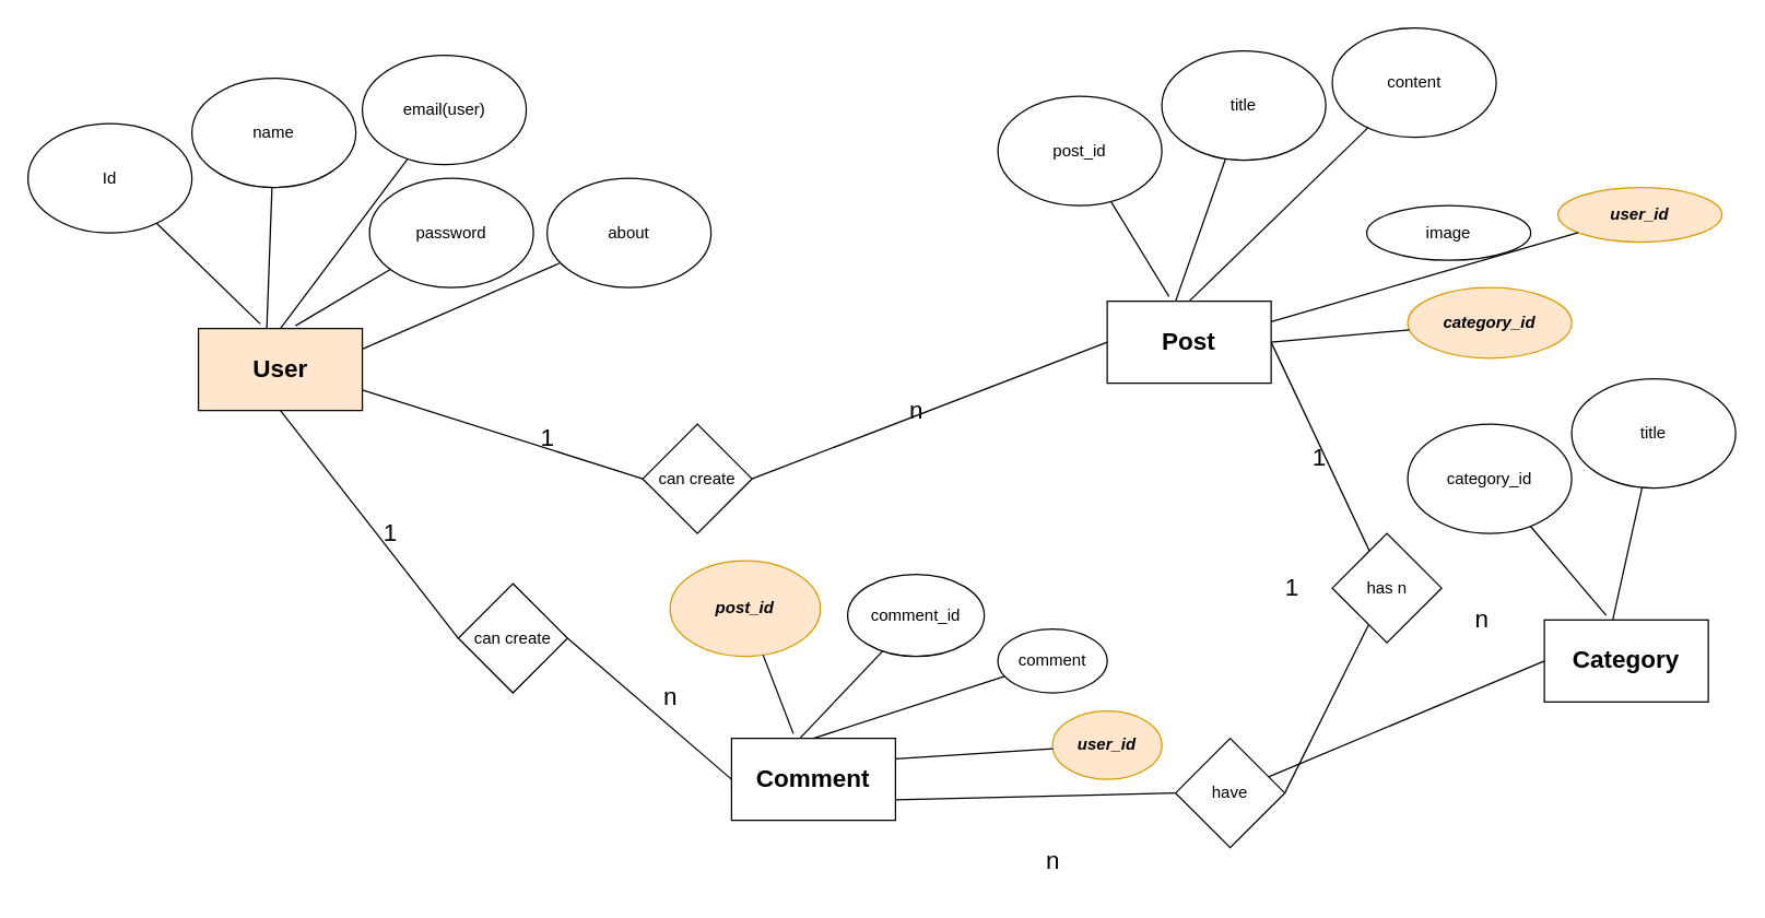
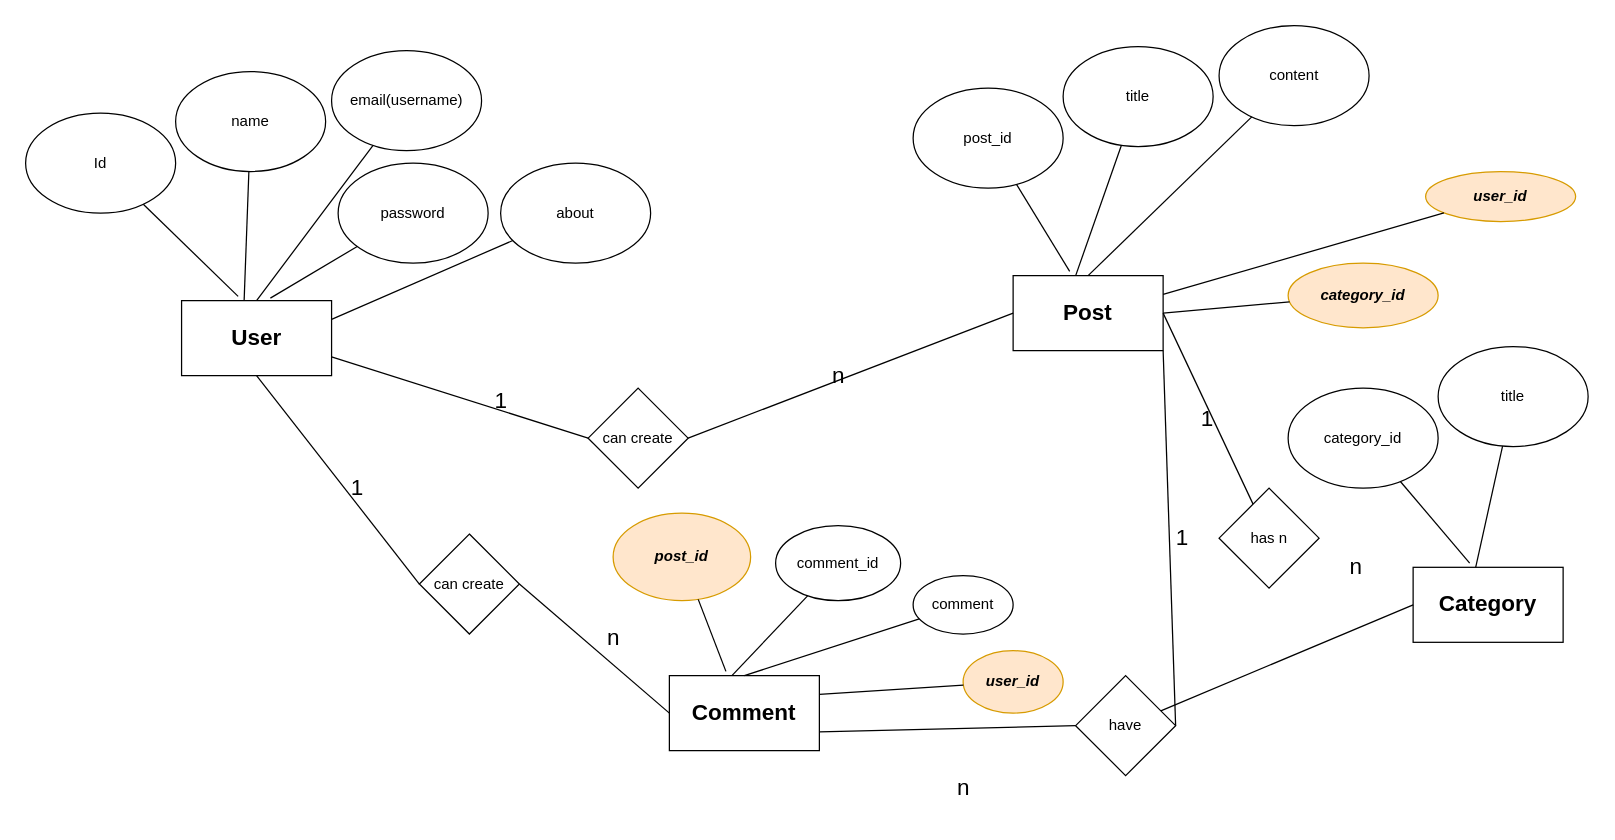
- <mxCell id="7" value="email(user)" style="ellipse;whiteSpace=wrap;html=1;" vertex="1" parent="1"><mxGeometry x="264.76" y="40" width="120" height="80" as="geometry" /></mxCell>
+ <mxCell id="7" value="email(username)" style="ellipse;whiteSpace=wrap;html=1;" vertex="1" parent="1"><mxGeometry x="264.76" y="40" width="120" height="80" as="geometry" /></mxCell>
- <mxCell id="20" value="image" style="ellipse;whiteSpace=wrap;html=1;" vertex="1" parent="1"><mxGeometry x="1000" y="150" width="120" height="40" as="geometry" /></mxCell>
- <mxCell id="2" value="&lt;b&gt;&lt;font style=&quot;font-size: 18px;&quot;&gt;User&lt;/font&gt;&lt;/b&gt;" style="rounded=0;whiteSpace=wrap;html=1;fillColor=#ffe6cc;" parent="1" vertex="1"><mxGeometry x="144.76" y="240" width="120" height="60" as="geometry" /></mxCell>
+ <mxCell id="2" value="&lt;b&gt;&lt;font style=&quot;font-size: 18px;&quot;&gt;User&lt;/font&gt;&lt;/b&gt;" style="rounded=0;whiteSpace=wrap;html=1;" parent="1" vertex="1"><mxGeometry x="144.76" y="240" width="120" height="60" as="geometry" /></mxCell>
- <mxCell id="45" value="" style="endArrow=none;html=1;rounded=0;exitX=1;exitY=0.5;exitDx=0;exitDy=0;" edge="1" source="42" parent="1" target="52"><mxGeometry width="50" height="50" relative="1" as="geometry"><mxPoint x="1270.24" y="960" as="sourcePoint" /><mxPoint x="1355.24" y="670" as="targetPoint" /></mxGeometry></mxCell>
+ <mxCell id="45" value="" style="endArrow=none;html=1;rounded=0;entryX=1;entryY=1;entryDx=0;entryDy=0;exitX=1;exitY=0.5;exitDx=0;exitDy=0;" edge="1" source="42" parent="1" target="13"><mxGeometry width="50" height="50" relative="1" as="geometry"><mxPoint x="1270.24" y="960" as="sourcePoint" /><mxPoint x="1355.24" y="670" as="targetPoint" /></mxGeometry></mxCell>
